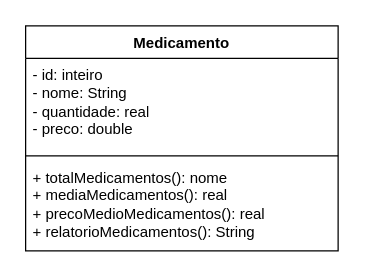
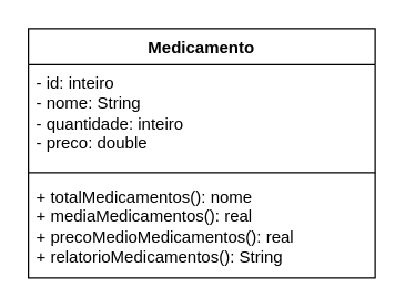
- <mxCell id="3" value="&lt;div&gt;- id: inteiro&lt;/div&gt;&lt;div&gt;- nome: String&lt;/div&gt;&lt;div&gt;&lt;div&gt;- quantidade: real&lt;/div&gt;&lt;div&gt;- preco: double&lt;/div&gt;&lt;/div&gt;" style="text;strokeColor=none;fillColor=none;align=left;verticalAlign=top;spacingLeft=4;spacingRight=4;overflow=hidden;rotatable=0;points=[[0,0.5],[1,0.5]];portConstraint=eastwest;whiteSpace=wrap;html=1;" vertex="1" parent="2"><mxGeometry y="26" width="250" height="74" as="geometry" /></mxCell>
+ <mxCell id="3" value="&lt;div&gt;- id: inteiro&lt;/div&gt;&lt;div&gt;- nome: String&lt;/div&gt;&lt;div&gt;&lt;div&gt;- quantidade: inteiro&lt;/div&gt;&lt;div&gt;- preco: double&lt;/div&gt;&lt;/div&gt;" style="text;strokeColor=none;fillColor=none;align=left;verticalAlign=top;spacingLeft=4;spacingRight=4;overflow=hidden;rotatable=0;points=[[0,0.5],[1,0.5]];portConstraint=eastwest;whiteSpace=wrap;html=1;" vertex="1" parent="2"><mxGeometry y="26" width="250" height="74" as="geometry" /></mxCell>
